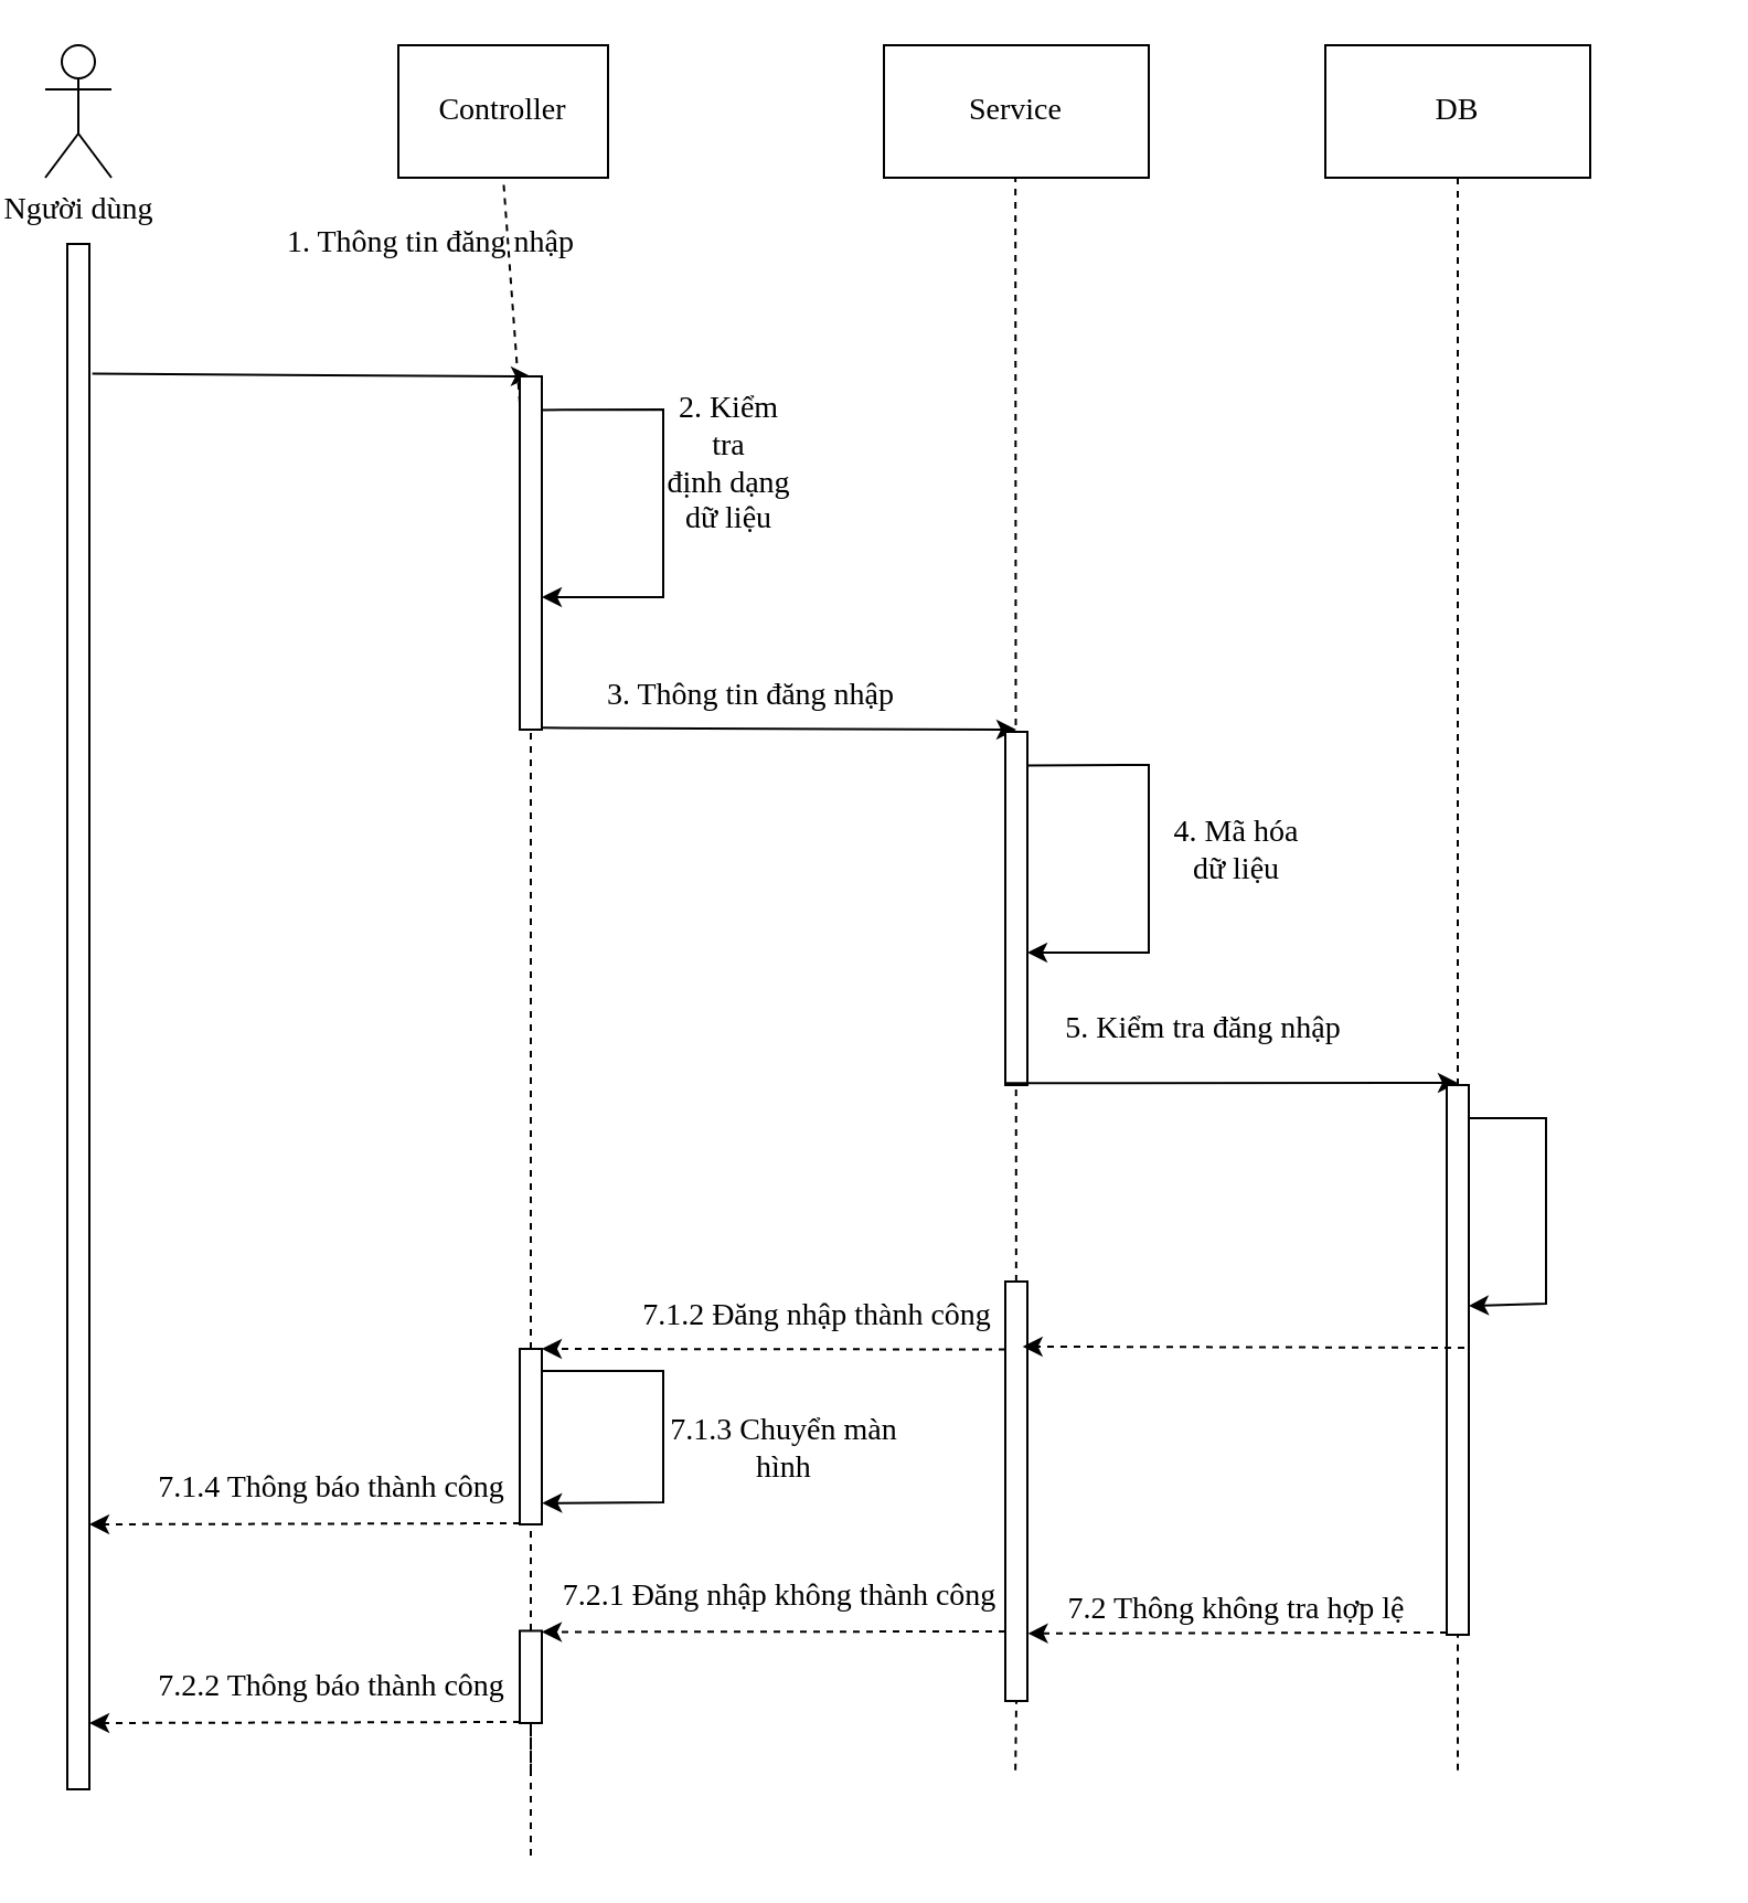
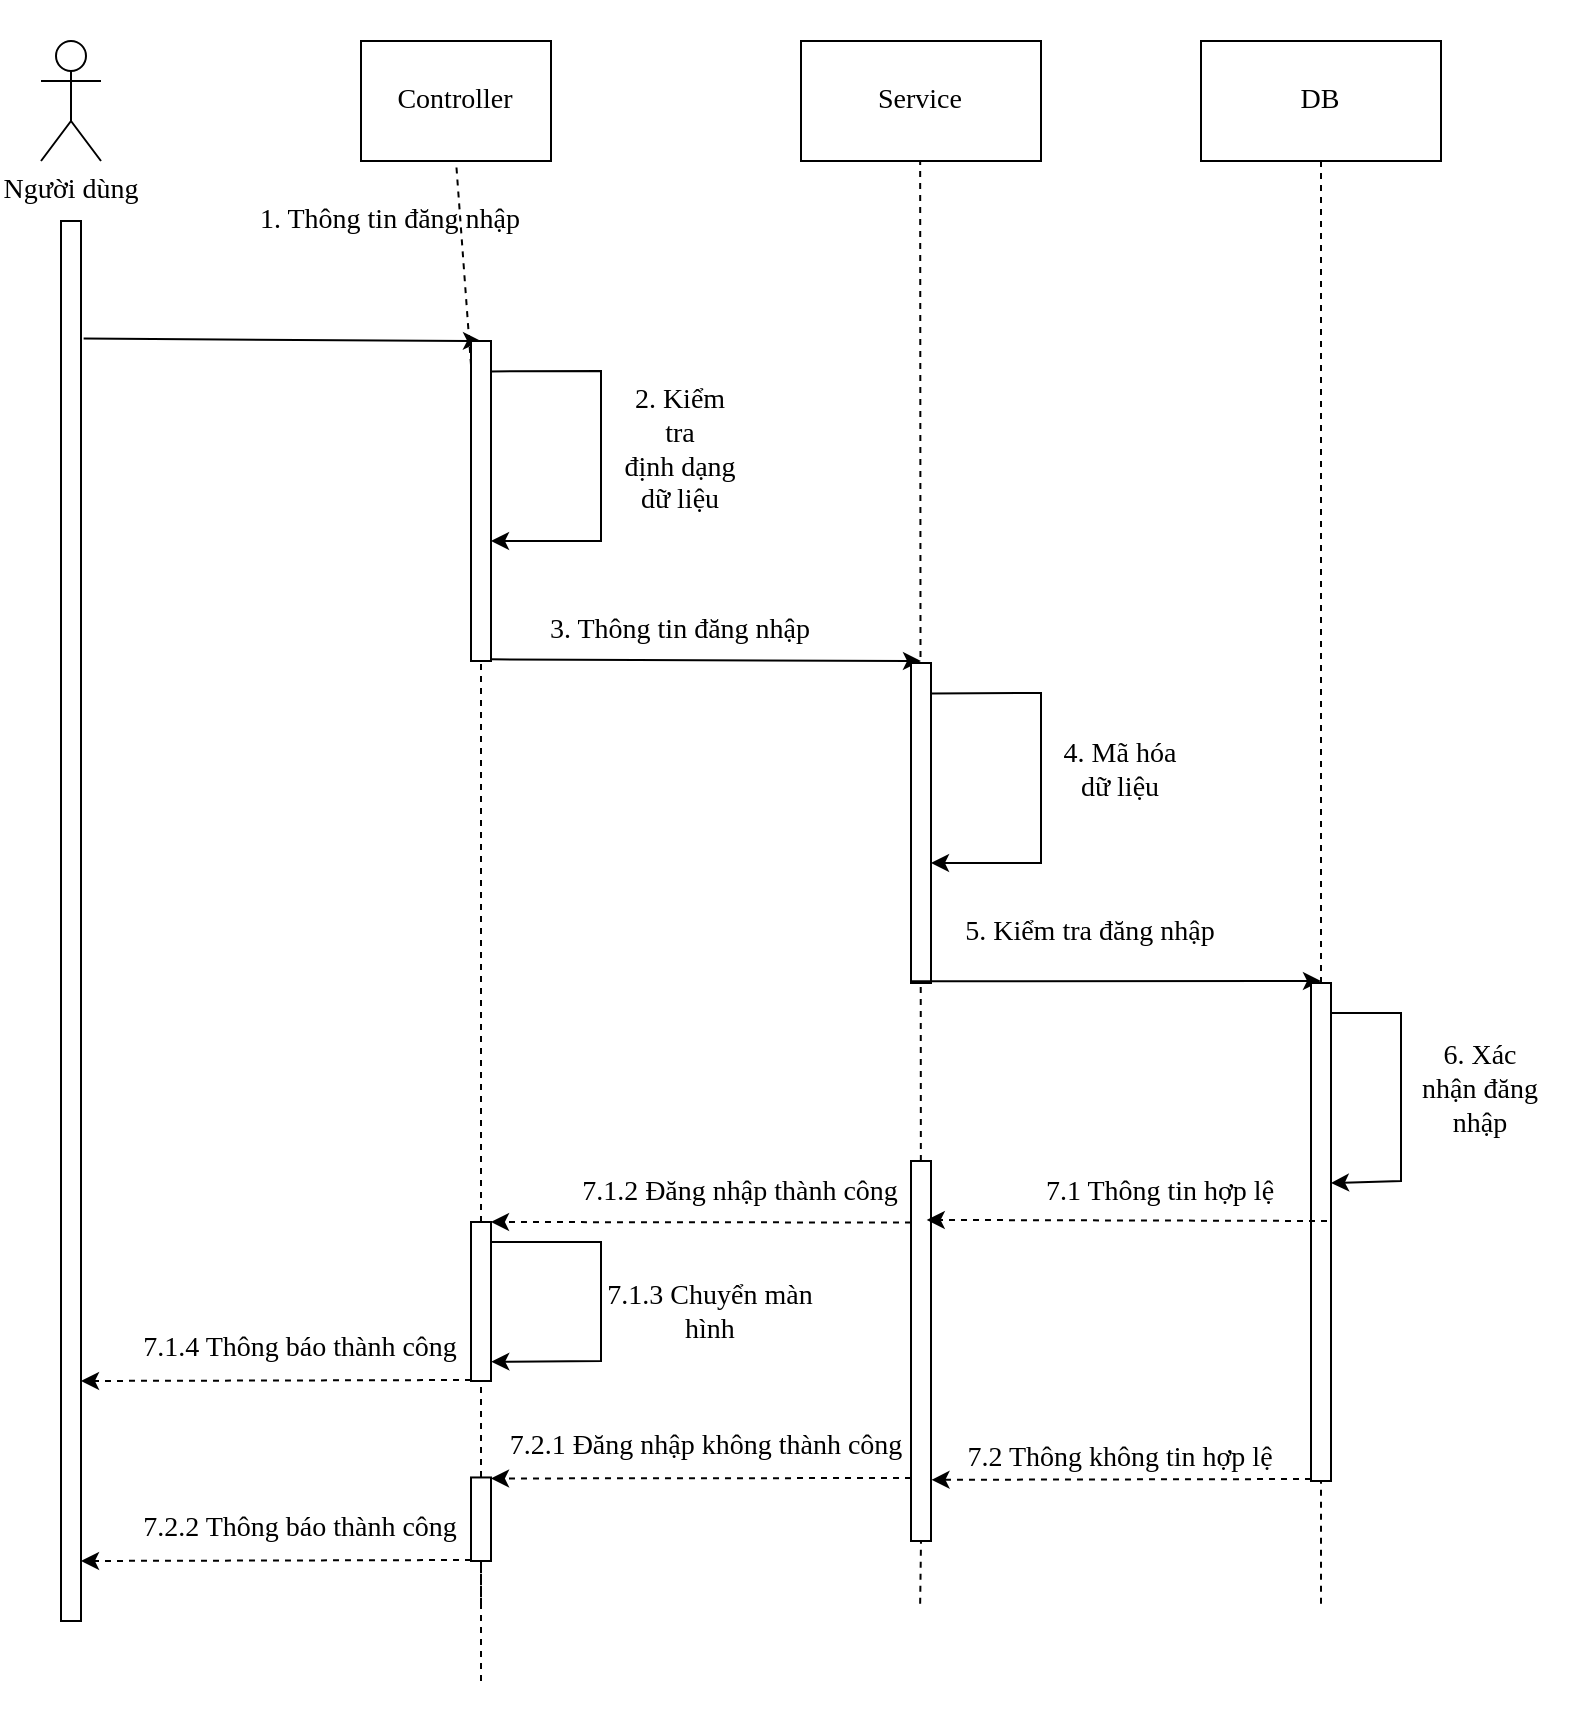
- <mxCell id="20" value="2. Kiểm tra&lt;br style=&quot;font-size: 14px;&quot;&gt;định dạng&lt;br style=&quot;font-size: 14px;&quot;&gt;dữ liệu" style="text;html=1;strokeColor=none;fillColor=none;align=center;verticalAlign=middle;whiteSpace=wrap;rounded=0;fontFamily=Times New Roman;fontSize=14;" parent="1" vertex="1"><mxGeometry x="300" y="165" width="60" height="90" as="geometry" /></mxCell>
+ <mxCell id="20" value="2. Kiểm tra&lt;br style=&quot;font-size: 14px;&quot;&gt;định dạng&lt;br style=&quot;font-size: 14px;&quot;&gt;dữ liệu" style="text;html=1;strokeColor=none;fillColor=none;align=center;verticalAlign=middle;whiteSpace=wrap;rounded=0;fontFamily=Times New Roman;fontSize=14;" parent="1" vertex="1"><mxGeometry x="310" y="180" width="60" height="90" as="geometry" /></mxCell>
+ <mxCell id="25" value="6. Xác nhận đăng nhập" style="text;html=1;strokeColor=none;fillColor=none;align=center;verticalAlign=middle;whiteSpace=wrap;rounded=0;fontFamily=Times New Roman;fontSize=14;" parent="1" vertex="1"><mxGeometry x="710" y="500" width="60" height="90" as="geometry" /></mxCell>
+ <mxCell id="34" value="7.1 Thông tin hợp lệ" style="text;html=1;strokeColor=none;fillColor=none;align=center;verticalAlign=middle;whiteSpace=wrap;rounded=0;fontFamily=Times New Roman;fontSize=14;" parent="1" vertex="1"><mxGeometry x="510" y="580.5" width="140" height="30" as="geometry" /></mxCell>
- <mxCell id="32" value="7.2 Thông không tra hợp lệ" style="text;html=1;strokeColor=none;fillColor=none;align=center;verticalAlign=middle;whiteSpace=wrap;rounded=0;fontFamily=Times New Roman;fontSize=14;" parent="1" vertex="1"><mxGeometry x="480" y="719" width="160" height="20" as="geometry" /></mxCell>
+ <mxCell id="32" value="7.2 Thông không tin hợp lệ" style="text;html=1;strokeColor=none;fillColor=none;align=center;verticalAlign=middle;whiteSpace=wrap;rounded=0;fontFamily=Times New Roman;fontSize=14;" parent="1" vertex="1"><mxGeometry x="480" y="719" width="160" height="20" as="geometry" /></mxCell>
